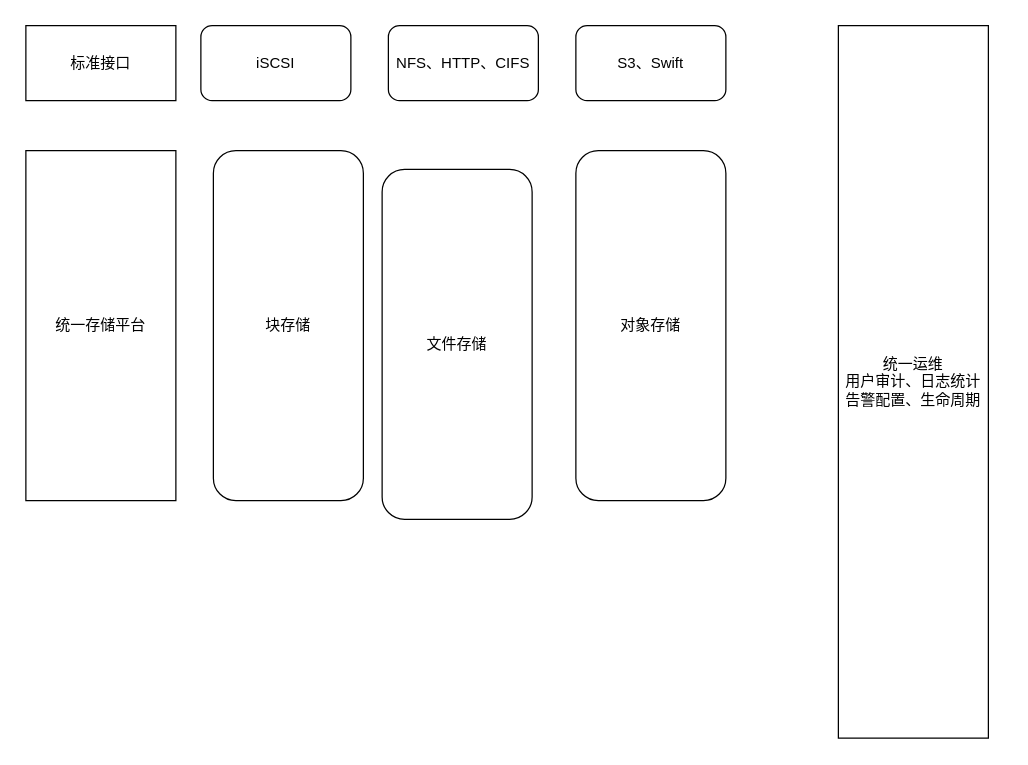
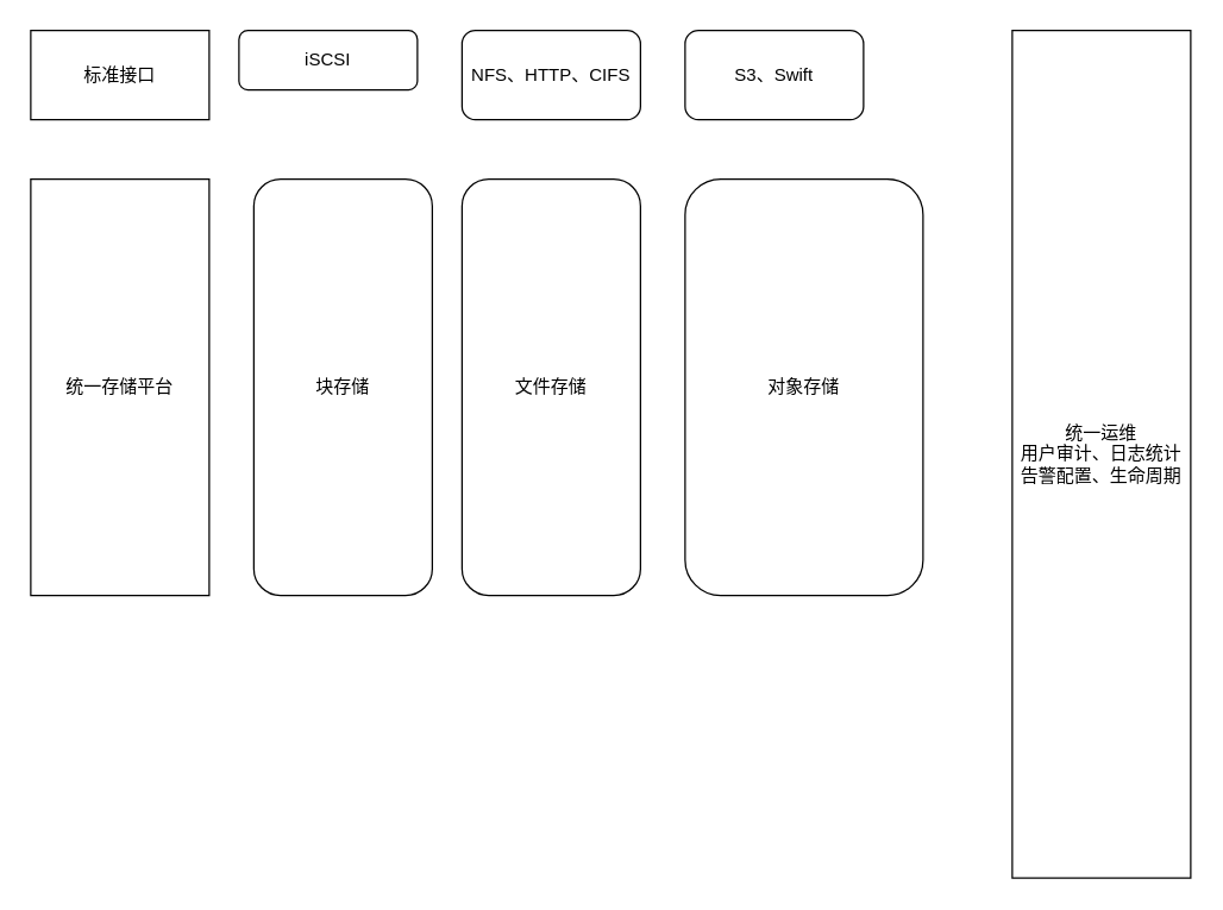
- <mxCell id="3" value="iSCSI" style="rounded=1;whiteSpace=wrap;html=1;" parent="1" vertex="1"><mxGeometry x="160" y="20" width="120" height="60" as="geometry" /></mxCell>
+ <mxCell id="3" value="iSCSI" style="rounded=1;whiteSpace=wrap;html=1;" parent="1" vertex="1"><mxGeometry x="160" y="20" width="120" height="40" as="geometry" /></mxCell>
- <mxCell id="9" value="对象存储" style="rounded=1;whiteSpace=wrap;html=1;" parent="1" vertex="1"><mxGeometry x="460" y="120" width="120" height="280" as="geometry" /></mxCell>
+ <mxCell id="9" value="对象存储" style="rounded=1;whiteSpace=wrap;html=1;" parent="1" vertex="1"><mxGeometry x="460" y="120" width="160" height="280" as="geometry" /></mxCell>
- <mxCell id="8" value="文件存储" style="rounded=1;whiteSpace=wrap;html=1;" parent="1" vertex="1"><mxGeometry x="305" y="135" width="120" height="280" as="geometry" /></mxCell>
+ <mxCell id="8" value="文件存储" style="rounded=1;whiteSpace=wrap;html=1;" parent="1" vertex="1"><mxGeometry x="310" y="120" width="120" height="280" as="geometry" /></mxCell>
- <mxCell id="10" value="统一运维&lt;br&gt;用户审计、日志统计&lt;br&gt;告警配置、生命周期" style="rounded=0;whiteSpace=wrap;html=1;" parent="1" vertex="1"><mxGeometry x="670" y="20" width="120" height="570" as="geometry" /></mxCell>
+ <mxCell id="10" value="统一运维&lt;br&gt;用户审计、日志统计&lt;br&gt;告警配置、生命周期" style="rounded=0;whiteSpace=wrap;html=1;" parent="1" vertex="1"><mxGeometry x="680" y="20" width="120" height="570" as="geometry" /></mxCell>
